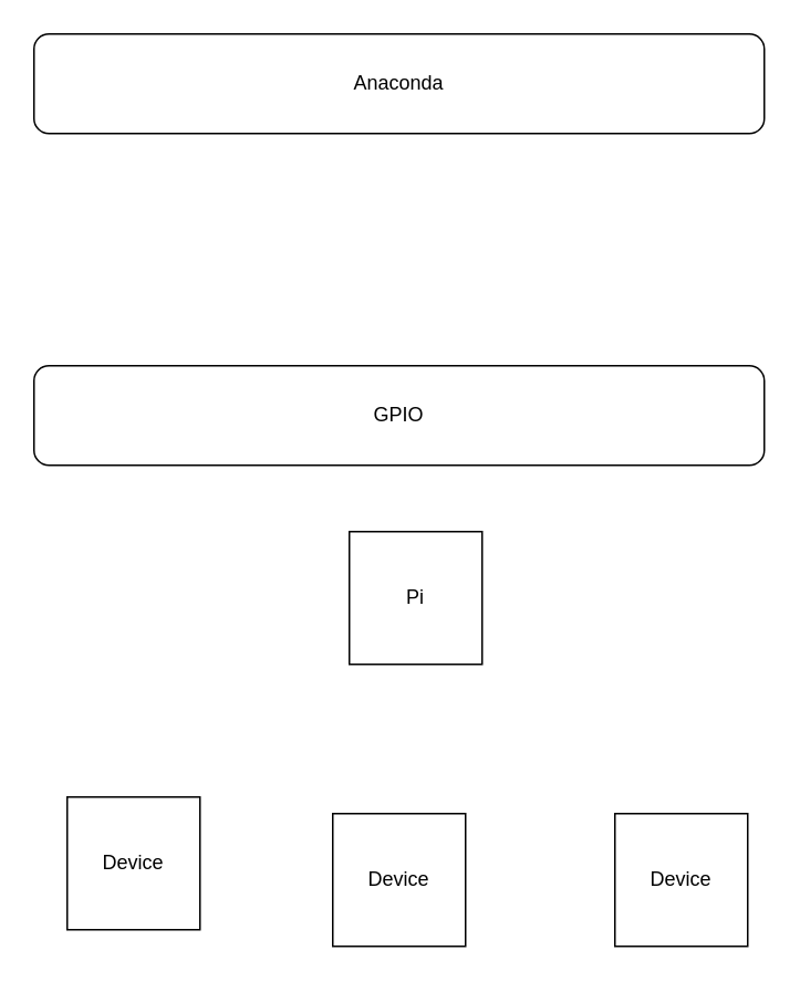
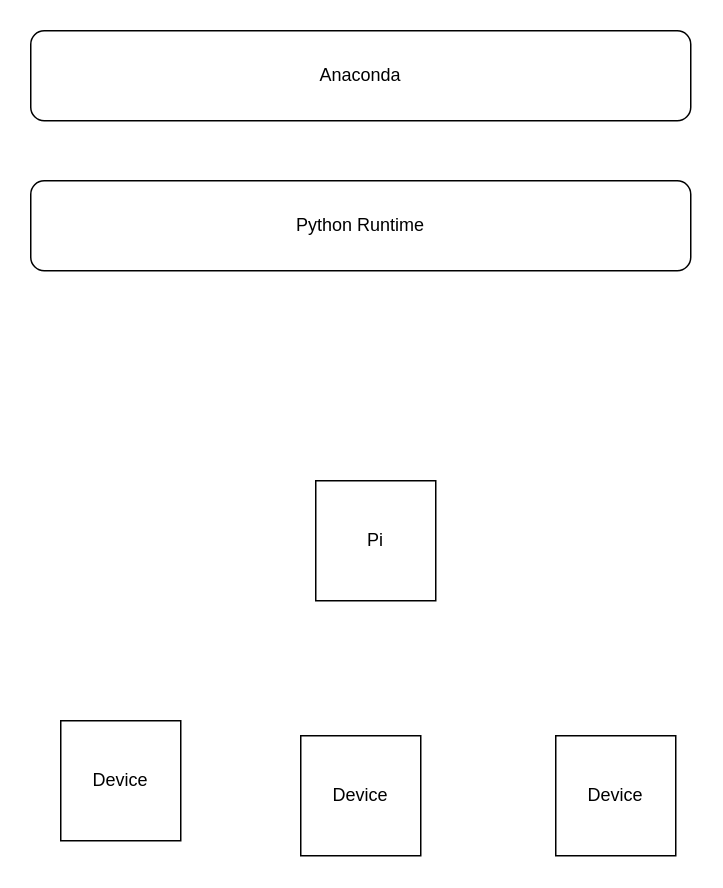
+ <mxCell id="7" value="Python Runtime" style="rounded=1;whiteSpace=wrap;html=1;" vertex="1" parent="1"><mxGeometry x="20" y="120" width="440" height="60" as="geometry" /></mxCell>
- <mxCell id="6" value="GPIO" style="rounded=1;whiteSpace=wrap;html=1;" vertex="1" parent="1"><mxGeometry x="20" y="220" width="440" height="60" as="geometry" /></mxCell>
